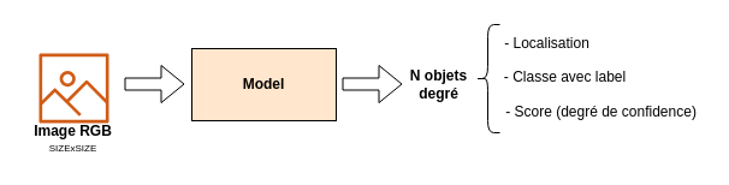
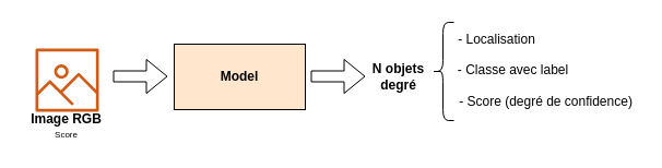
- <mxCell id="7" value="&lt;font style=&quot;font-size: 8px&quot;&gt;SIZExSIZE&lt;/font&gt;" style="text;html=1;align=center;verticalAlign=middle;resizable=0;points=[];autosize=1;" vertex="1" parent="1"><mxGeometry x="35" y="112" width="50" height="20" as="geometry" /></mxCell>
+ <mxCell id="7" value="&lt;font style=&quot;font-size: 8px&quot;&gt;Score&lt;/font&gt;" style="text;html=1;align=center;verticalAlign=middle;resizable=0;points=[];autosize=1;" vertex="1" parent="1"><mxGeometry x="35" y="112" width="50" height="20" as="geometry" /></mxCell>
